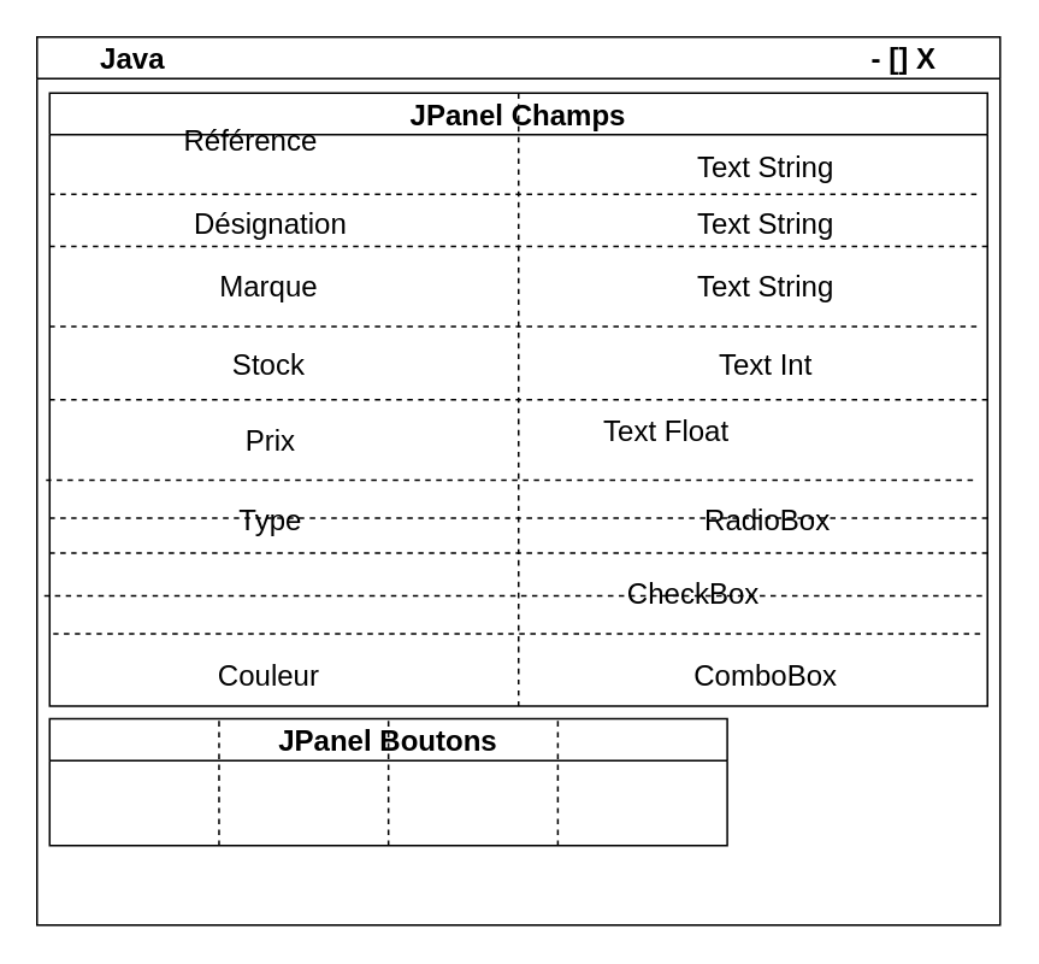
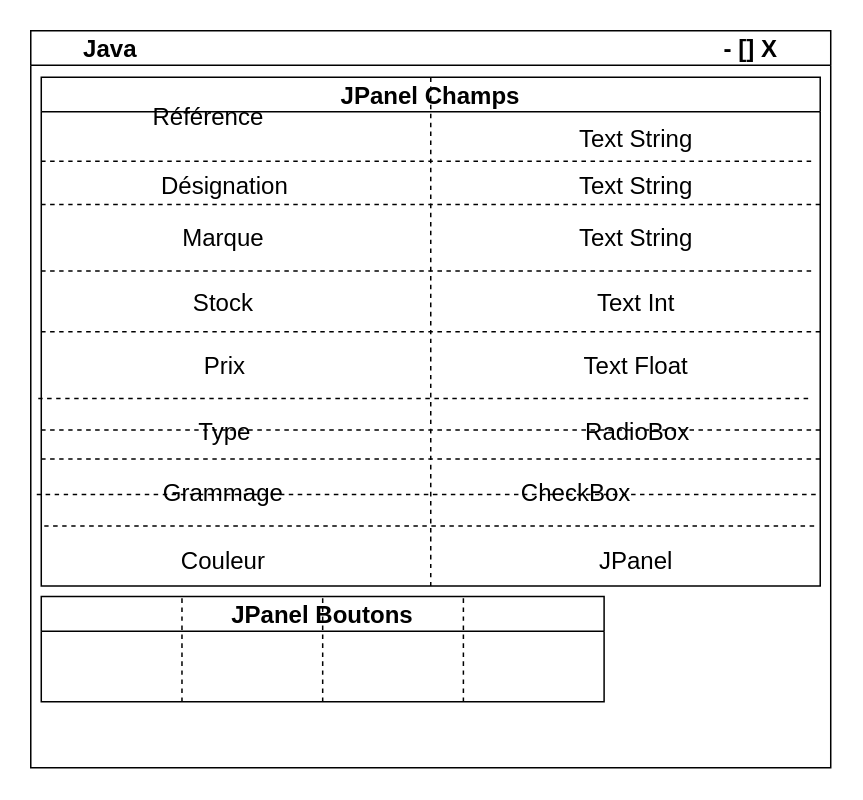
- <mxCell id="21" value="Text Float" style="text;html=1;align=center;verticalAlign=middle;resizable=0;points=[];autosize=1;strokeColor=none;fillColor=none;fontSize=16;" vertex="1" parent="3"><mxGeometry x="297.5" y="171" width="87" height="31" as="geometry" /></mxCell>
+ <mxCell id="21" value="Text Float" style="text;html=1;align=center;verticalAlign=middle;resizable=0;points=[];autosize=1;strokeColor=none;fillColor=none;fontSize=16;" vertex="1" parent="3"><mxGeometry x="352.5" y="176" width="87" height="31" as="geometry" /></mxCell>
+ <mxCell id="13" value="Grammage" style="text;html=1;align=center;verticalAlign=middle;resizable=0;points=[];autosize=1;strokeColor=none;fillColor=none;fontSize=16;" vertex="1" parent="3"><mxGeometry x="72" y="261" width="98" height="31" as="geometry" /></mxCell>
- <mxCell id="24" value="ComboBox" style="text;html=1;align=center;verticalAlign=middle;resizable=0;points=[];autosize=1;strokeColor=none;fillColor=none;fontSize=16;" vertex="1" parent="3"><mxGeometry x="347" y="306" width="97" height="31" as="geometry" /></mxCell>
+ <mxCell id="24" value="JPanel" style="text;html=1;align=center;verticalAlign=middle;resizable=0;points=[];autosize=1;strokeColor=none;fillColor=none;fontSize=16;" vertex="1" parent="3"><mxGeometry x="347" y="306" width="97" height="31" as="geometry" /></mxCell>
